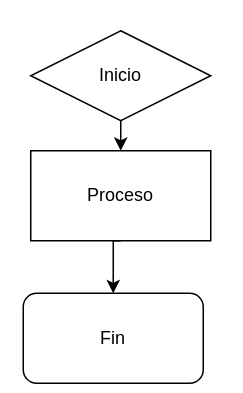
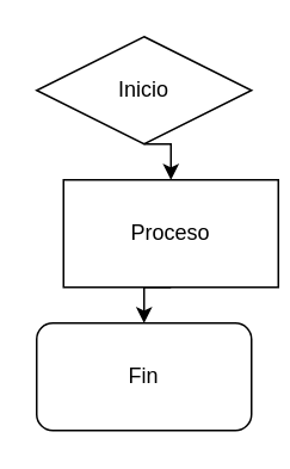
- <mxCell id="6" value="Proceso" style="rounded=0;whiteSpace=wrap;html=1;" vertex="1" parent="1"><mxGeometry x="20" y="100" width="120" height="60" as="geometry" /></mxCell>
+ <mxCell id="6" value="Proceso" style="rounded=0;whiteSpace=wrap;html=1;" vertex="1" parent="1"><mxGeometry x="35" y="100" width="120" height="60" as="geometry" /></mxCell>
- <mxCell id="4" value="Fin" style="rounded=1;whiteSpace=wrap;html=1;" vertex="1" parent="1"><mxGeometry x="15" y="195" width="120" height="60" as="geometry" /></mxCell>
+ <mxCell id="4" value="Fin" style="rounded=1;whiteSpace=wrap;html=1;" vertex="1" parent="1"><mxGeometry x="20" y="180" width="120" height="60" as="geometry" /></mxCell>
